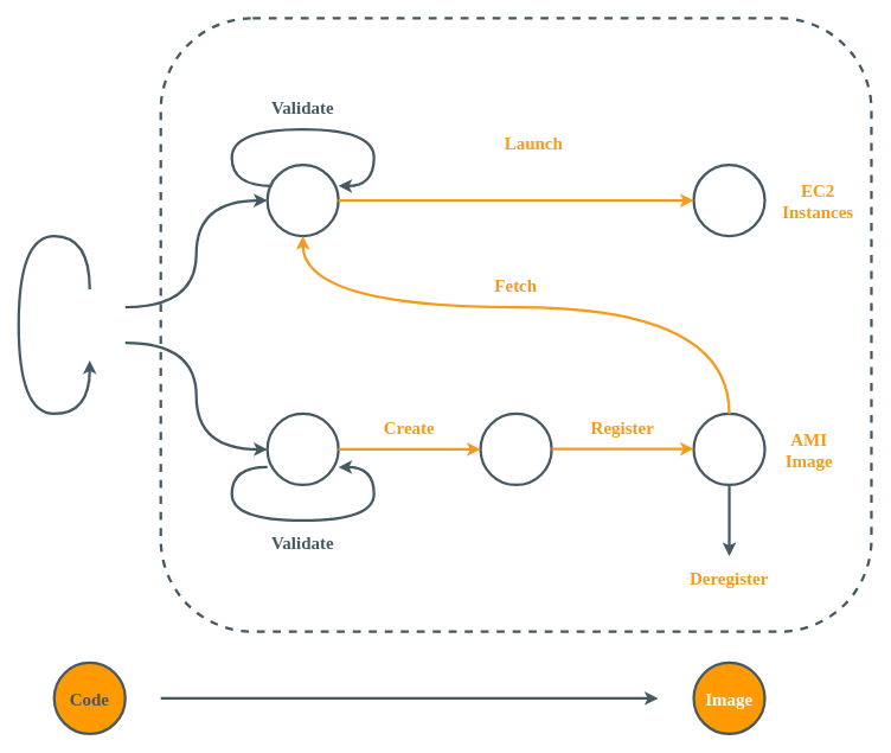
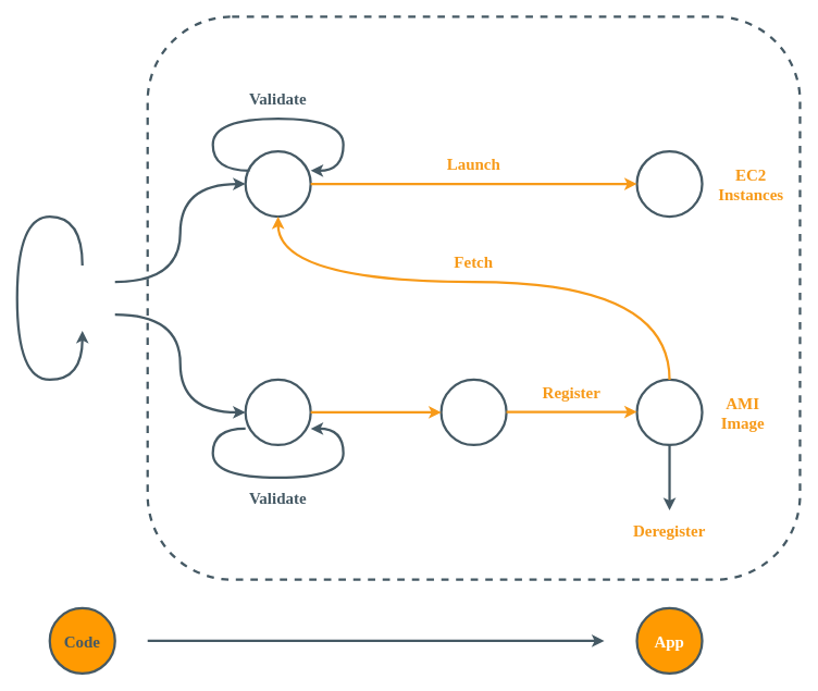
- <mxCell id="32" value="&lt;b&gt;&lt;font style=&quot;font-size: 20px;&quot;&gt;&lt;font color=&quot;#f79a19&quot;&gt;Launch&lt;/font&gt;&lt;br&gt;&lt;/font&gt;&lt;/b&gt;" style="text;html=1;strokeColor=none;fillColor=none;align=center;verticalAlign=middle;whiteSpace=wrap;rounded=0;fontFamily=Ubuntu;" vertex="1" parent="1"><mxGeometry x="570" y="145" width="60" height="30" as="geometry" /></mxCell>
+ <mxCell id="32" value="&lt;b&gt;&lt;font style=&quot;font-size: 20px;&quot;&gt;&lt;font color=&quot;#f79a19&quot;&gt;Launch&lt;/font&gt;&lt;br&gt;&lt;/font&gt;&lt;/b&gt;" style="text;html=1;strokeColor=none;fillColor=none;align=center;verticalAlign=middle;whiteSpace=wrap;rounded=0;fontFamily=Ubuntu;" vertex="1" parent="1"><mxGeometry x="550" y="185" width="60" height="30" as="geometry" /></mxCell>
- <mxCell id="22" value="&lt;b&gt;&lt;font color=&quot;#f79a19&quot; style=&quot;font-size: 20px;&quot;&gt;Create&lt;/font&gt;&lt;/b&gt;" style="text;html=1;strokeColor=none;fillColor=none;align=center;verticalAlign=middle;whiteSpace=wrap;rounded=0;fontFamily=Ubuntu;" vertex="1" parent="1"><mxGeometry x="430" y="465" width="60" height="30" as="geometry" /></mxCell>
- <mxCell id="41" value="&lt;font color=&quot;#ffffff&quot; style=&quot;font-size: 20px;&quot; face=&quot;Ubuntu&quot;&gt;&lt;b style=&quot;&quot;&gt;Image&lt;/b&gt;&lt;/font&gt;" style="ellipse;whiteSpace=wrap;html=1;aspect=fixed;strokeColor=#455964;strokeWidth=3;fillColor=#FF9A01;" vertex="1" parent="1"><mxGeometry x="780" y="745" width="80" height="80" as="geometry" /></mxCell>
+ <mxCell id="41" value="&lt;font color=&quot;#ffffff&quot; style=&quot;font-size: 20px;&quot; face=&quot;Ubuntu&quot;&gt;&lt;b style=&quot;&quot;&gt;App&lt;/b&gt;&lt;/font&gt;" style="ellipse;whiteSpace=wrap;html=1;aspect=fixed;strokeColor=#455964;strokeWidth=3;fillColor=#FF9A01;" vertex="1" parent="1"><mxGeometry x="780" y="745" width="80" height="80" as="geometry" /></mxCell>
